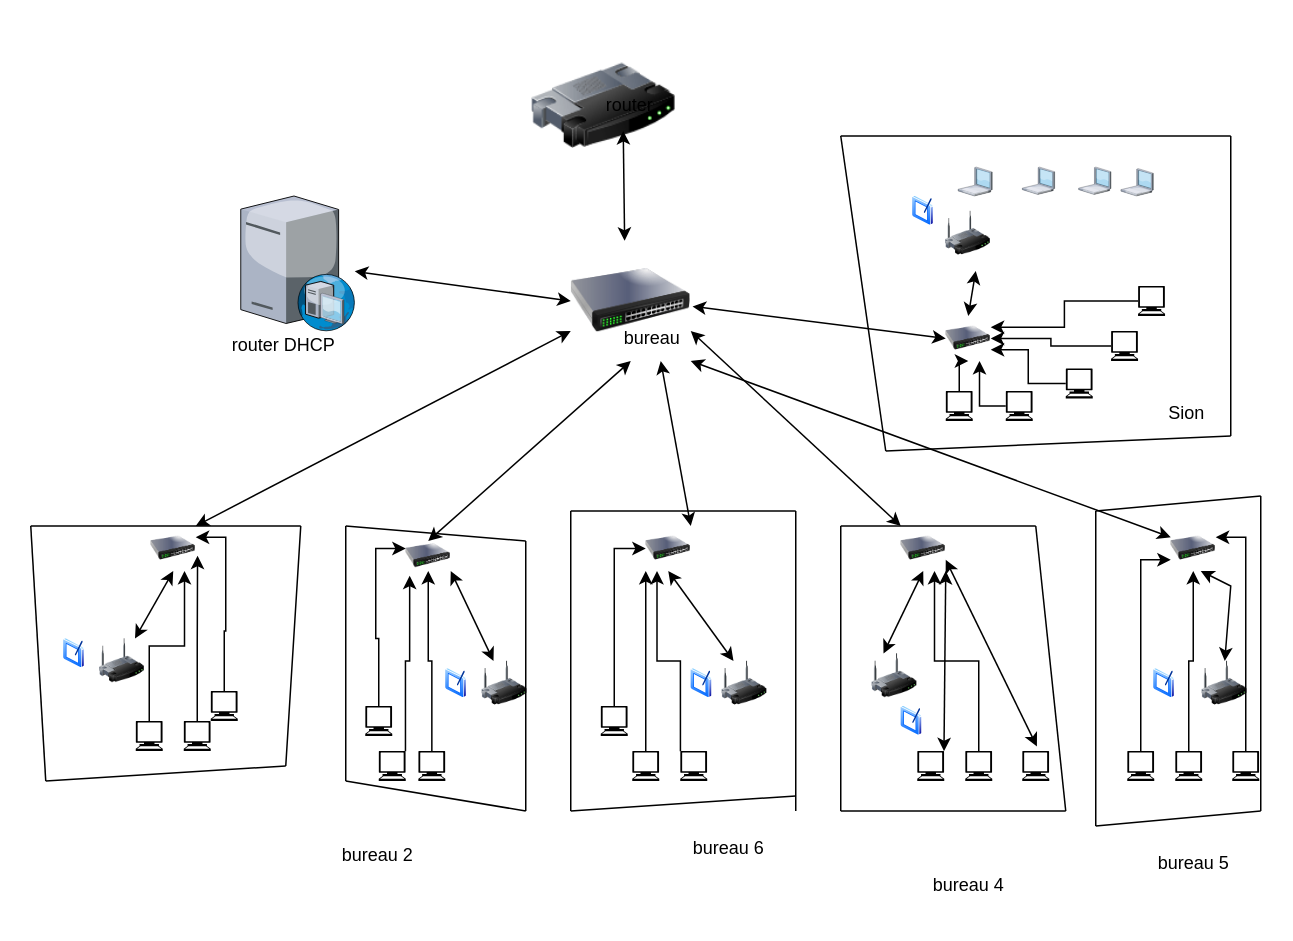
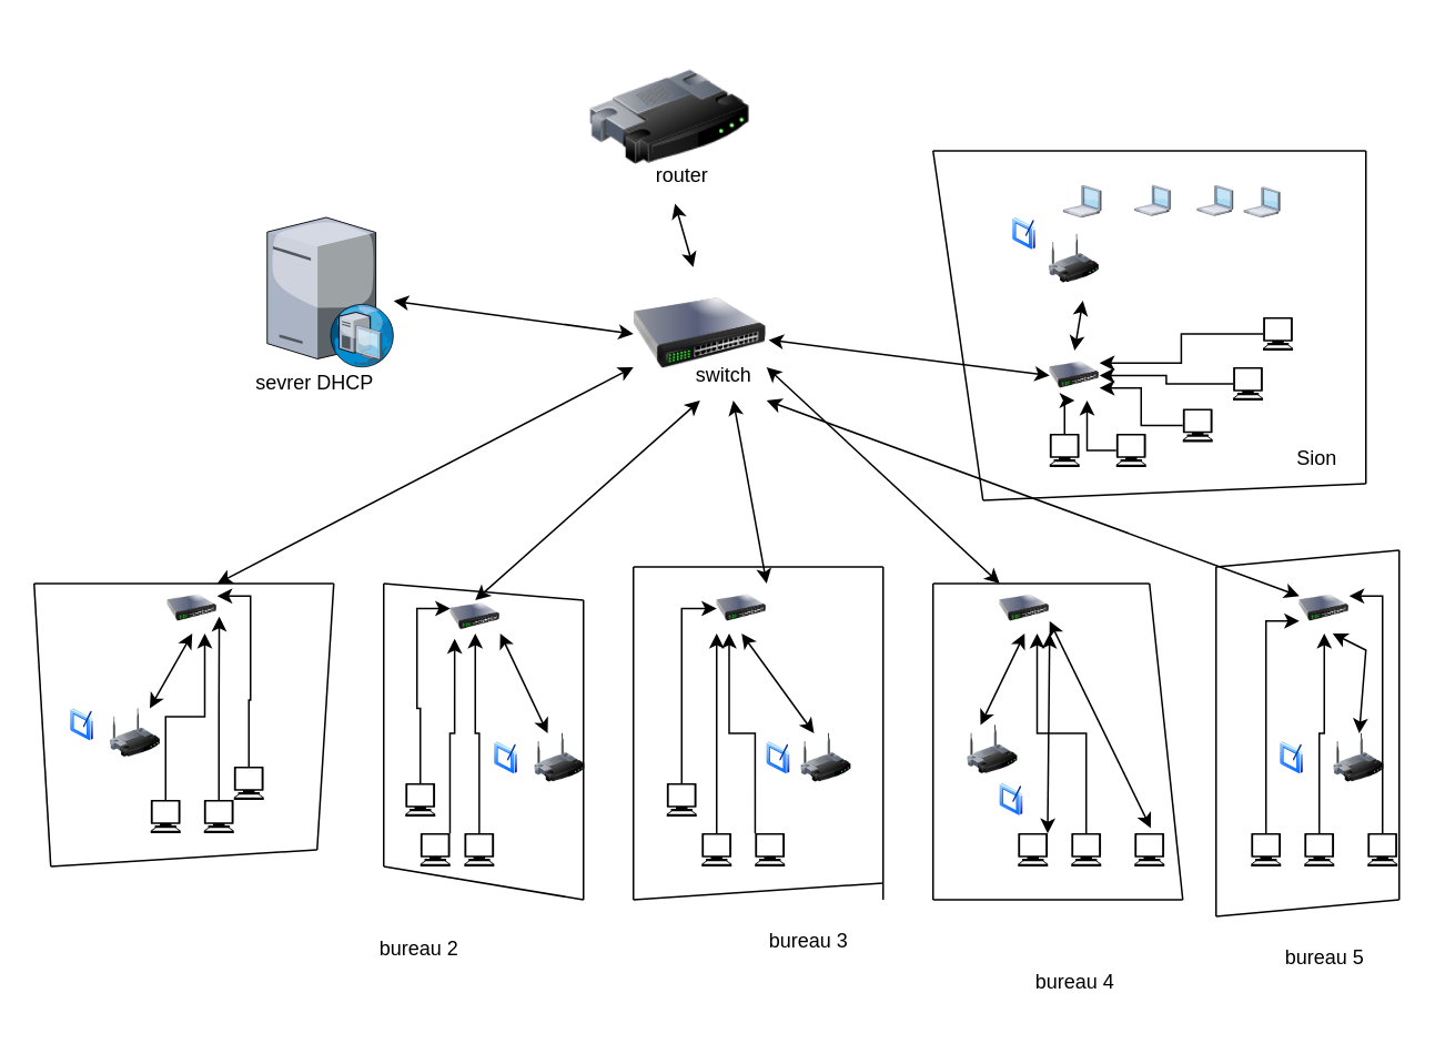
- <mxCell id="3" value="router" style="text;html=1;align=center;verticalAlign=middle;resizable=0;points=[];autosize=1;strokeColor=none;fillColor=none;" parent="1" vertex="1"><mxGeometry x="394" y="55" width="50" height="30" as="geometry" /></mxCell>
+ <mxCell id="3" value="router" style="text;html=1;align=center;verticalAlign=middle;resizable=0;points=[];autosize=1;strokeColor=none;fillColor=none;" parent="1" vertex="1"><mxGeometry x="384" y="90" width="50" height="30" as="geometry" /></mxCell>
- <mxCell id="20" value="bureau" style="text;html=1;align=center;verticalAlign=middle;resizable=0;points=[];autosize=1;strokeColor=none;fillColor=none;" parent="1" vertex="1"><mxGeometry x="404" y="210" width="60" height="30" as="geometry" /></mxCell>
+ <mxCell id="20" value="switch" style="text;html=1;align=center;verticalAlign=middle;resizable=0;points=[];autosize=1;strokeColor=none;fillColor=none;" parent="1" vertex="1"><mxGeometry x="404" y="210" width="60" height="30" as="geometry" /></mxCell>
- <mxCell id="21" value="router DHCP&amp;nbsp;" style="text;html=1;align=center;verticalAlign=middle;resizable=0;points=[];autosize=1;strokeColor=none;fillColor=none;" parent="1" vertex="1"><mxGeometry x="140" y="215" width="100" height="30" as="geometry" /></mxCell>
+ <mxCell id="21" value="sevrer DHCP&amp;nbsp;" style="text;html=1;align=center;verticalAlign=middle;resizable=0;points=[];autosize=1;strokeColor=none;fillColor=none;" parent="1" vertex="1"><mxGeometry x="140" y="215" width="100" height="30" as="geometry" /></mxCell>
- <mxCell id="117" value="bureau 6" style="text;html=1;align=center;verticalAlign=middle;resizable=0;points=[];autosize=1;strokeColor=none;fillColor=none;" vertex="1" parent="1"><mxGeometry x="450" y="550" width="70" height="30" as="geometry" /></mxCell>
+ <mxCell id="117" value="bureau 3" style="text;html=1;align=center;verticalAlign=middle;resizable=0;points=[];autosize=1;strokeColor=none;fillColor=none;" vertex="1" parent="1"><mxGeometry x="450" y="550" width="70" height="30" as="geometry" /></mxCell>
